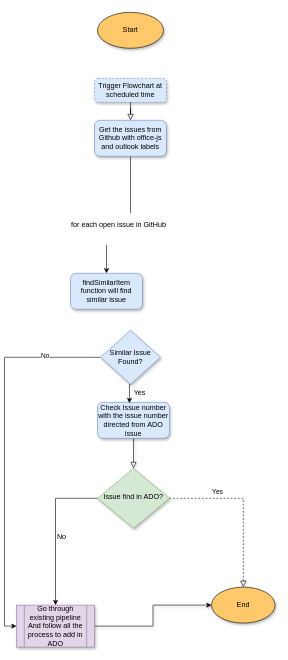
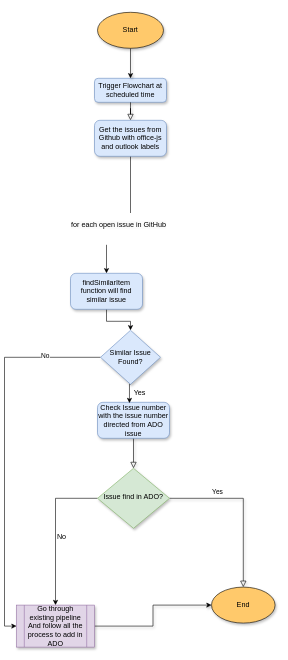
+ <mxCell id="15" value="" style="edgeStyle=orthogonalEdgeStyle;rounded=0;orthogonalLoop=1;jettySize=auto;html=1;shadow=1;" parent="1" source="16" target="3" edge="1"><mxGeometry relative="1" as="geometry" /></mxCell>
- <mxCell id="3" value="Trigger Flowchart at scheduled time" style="rounded=1;whiteSpace=wrap;html=1;fontSize=12;glass=0;strokeWidth=1;shadow=1;fillColor=#dae8fc;strokeColor=#6c8ebf;dashed=1;" parent="1" vertex="1"><mxGeometry x="150" y="130" width="120" height="40" as="geometry" /></mxCell>
+ <mxCell id="3" value="Trigger Flowchart at scheduled time" style="rounded=1;whiteSpace=wrap;html=1;fontSize=12;glass=0;strokeWidth=1;shadow=1;fillColor=#dae8fc;strokeColor=#6c8ebf;" parent="1" vertex="1"><mxGeometry x="150" y="130" width="120" height="40" as="geometry" /></mxCell>
+ <mxCell id="17" style="edgeStyle=orthogonalEdgeStyle;rounded=0;orthogonalLoop=1;jettySize=auto;html=1;exitX=0.5;exitY=1;exitDx=0;exitDy=0;entryX=0.5;entryY=0;entryDx=0;entryDy=0;" edge="1" parent="1" source="18" target="22"><mxGeometry relative="1" as="geometry" /></mxCell>
- <mxCell id="4" value="Yes" style="rounded=0;html=1;jettySize=auto;orthogonalLoop=1;fontSize=11;endArrow=block;endFill=0;endSize=8;strokeWidth=1;shadow=1;labelBackgroundColor=none;edgeStyle=orthogonalEdgeStyle;entryX=0.5;entryY=0;entryDx=0;entryDy=0;dashed=1;" parent="1" source="6" target="12" edge="1"><mxGeometry x="-0.41" y="10" relative="1" as="geometry"><mxPoint as="offset" /><mxPoint x="380.64" y="566.68" as="targetPoint" /></mxGeometry></mxCell>
+ <mxCell id="4" value="Yes" style="rounded=0;html=1;jettySize=auto;orthogonalLoop=1;fontSize=11;endArrow=block;endFill=0;endSize=8;strokeWidth=1;shadow=1;labelBackgroundColor=none;edgeStyle=orthogonalEdgeStyle;entryX=0.5;entryY=0;entryDx=0;entryDy=0;" parent="1" source="6" target="12" edge="1"><mxGeometry x="-0.41" y="10" relative="1" as="geometry"><mxPoint as="offset" /><mxPoint x="380.64" y="566.68" as="targetPoint" /></mxGeometry></mxCell>
